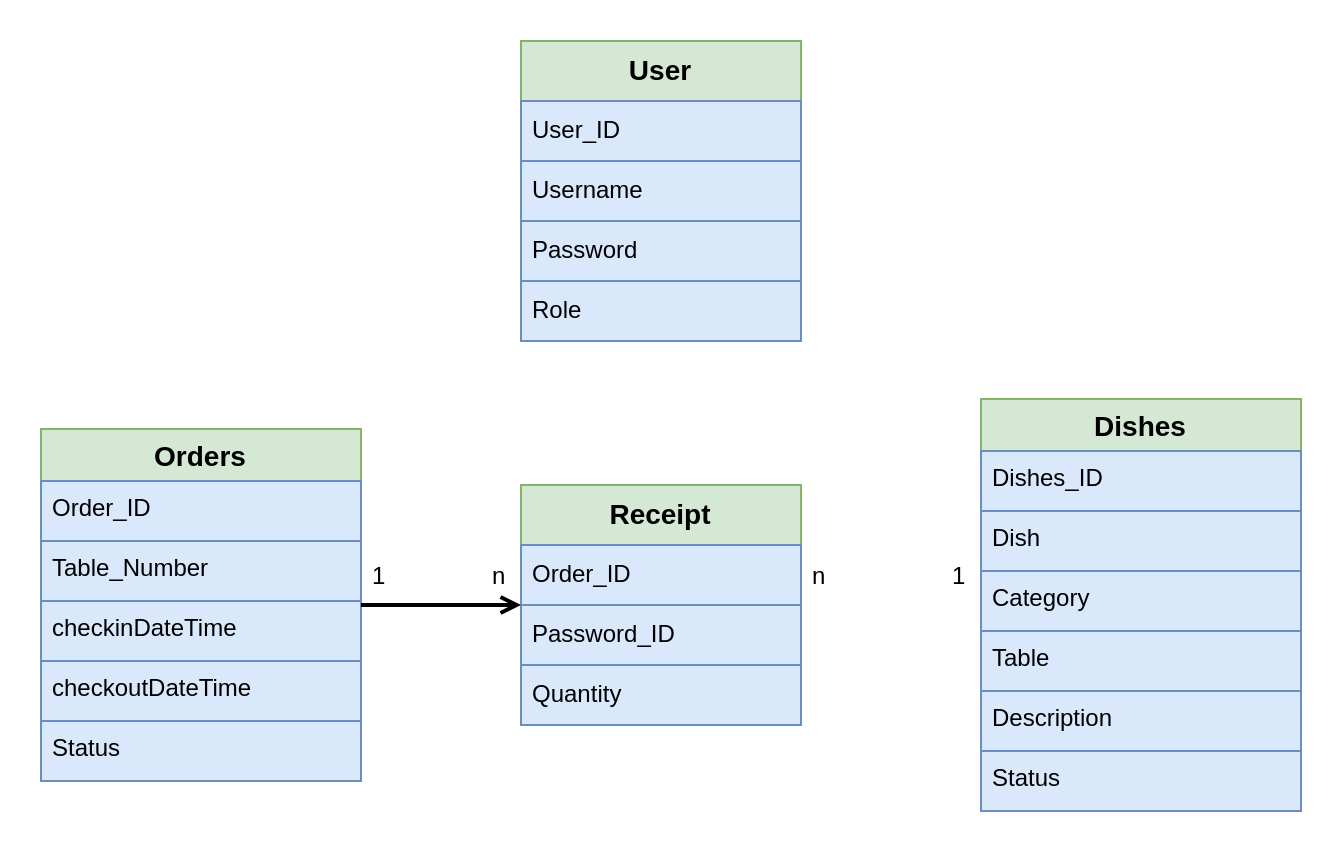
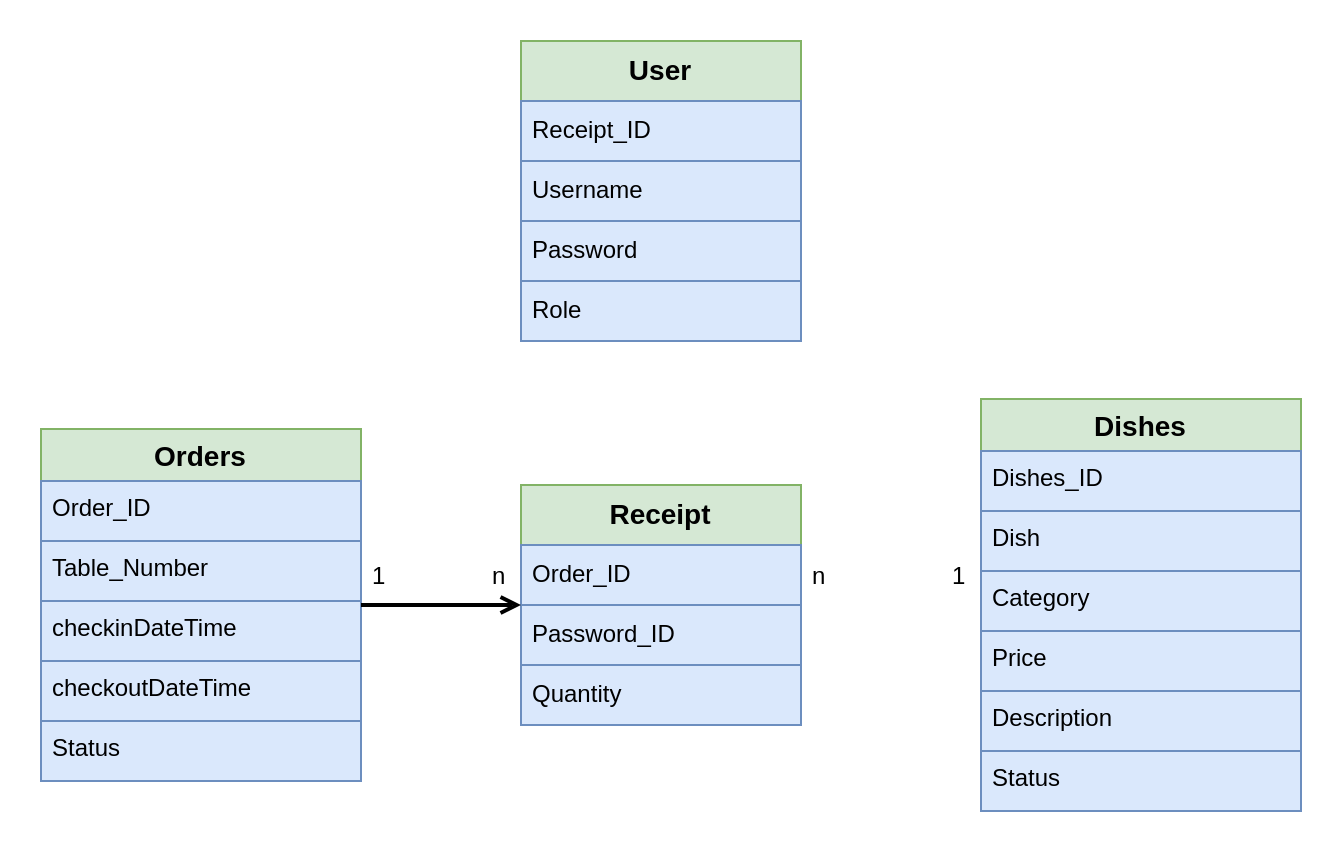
- <mxCell id="25" value="User_ID" style="text;strokeColor=#6c8ebf;fillColor=#dae8fc;align=left;verticalAlign=middle;spacingLeft=4;spacingRight=4;overflow=hidden;points=[[0,0.5],[1,0.5]];portConstraint=eastwest;rotatable=0;whiteSpace=wrap;html=1;" vertex="1" parent="24"><mxGeometry y="30" width="140" height="30" as="geometry" /></mxCell>
+ <mxCell id="25" value="Receipt_ID" style="text;strokeColor=#6c8ebf;fillColor=#dae8fc;align=left;verticalAlign=middle;spacingLeft=4;spacingRight=4;overflow=hidden;points=[[0,0.5],[1,0.5]];portConstraint=eastwest;rotatable=0;whiteSpace=wrap;html=1;" vertex="1" parent="24"><mxGeometry y="30" width="140" height="30" as="geometry" /></mxCell>
- <mxCell id="12" value="Table" style="text;strokeColor=#6c8ebf;fillColor=#dae8fc;spacingLeft=4;spacingRight=4;overflow=hidden;rotatable=0;points=[[0,0.5],[1,0.5]];portConstraint=eastwest;fontSize=12;whiteSpace=wrap;html=1;" vertex="1" parent="8"><mxGeometry y="116" width="160" height="30" as="geometry" /></mxCell>
+ <mxCell id="12" value="Price" style="text;strokeColor=#6c8ebf;fillColor=#dae8fc;spacingLeft=4;spacingRight=4;overflow=hidden;rotatable=0;points=[[0,0.5],[1,0.5]];portConstraint=eastwest;fontSize=12;whiteSpace=wrap;html=1;" vertex="1" parent="8"><mxGeometry y="116" width="160" height="30" as="geometry" /></mxCell>
